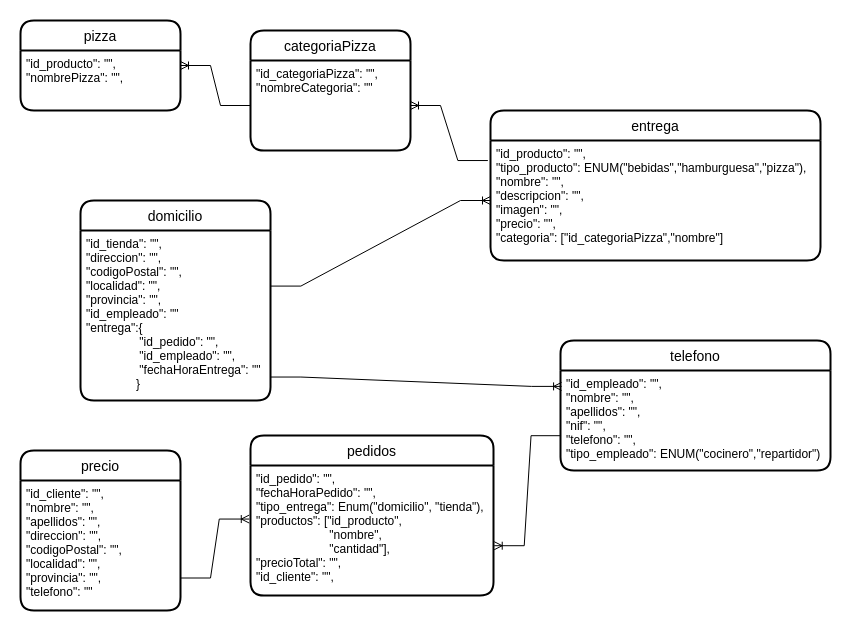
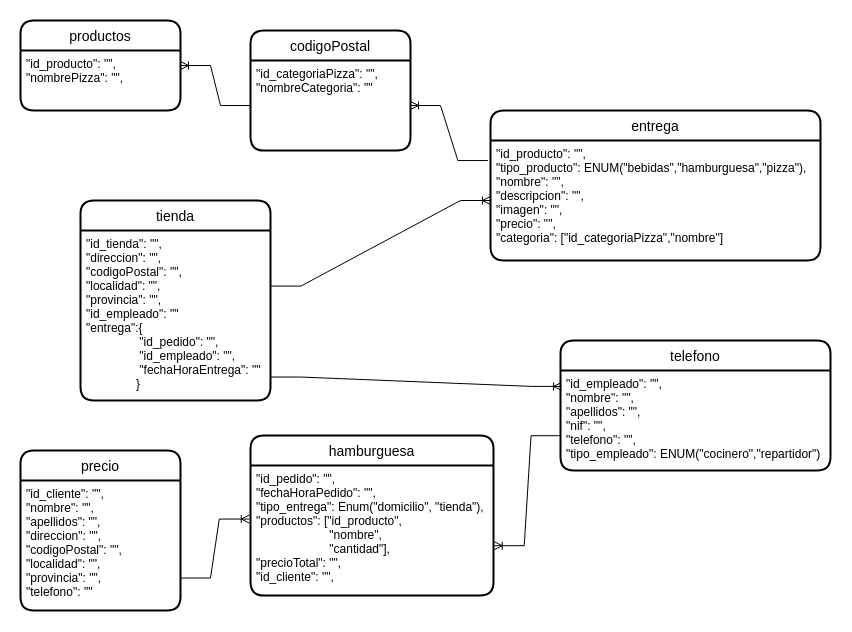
- <mxCell id="12" value="pizza" style="swimlane;childLayout=stackLayout;horizontal=1;startSize=30;horizontalStack=0;rounded=1;fontSize=14;fontStyle=0;strokeWidth=2;resizeParent=0;resizeLast=1;shadow=0;dashed=0;align=center;" parent="1" vertex="1"><mxGeometry x="20" y="20" width="160" height="90" as="geometry" /></mxCell>
+ <mxCell id="12" value="productos" style="swimlane;childLayout=stackLayout;horizontal=1;startSize=30;horizontalStack=0;rounded=1;fontSize=14;fontStyle=0;strokeWidth=2;resizeParent=0;resizeLast=1;shadow=0;dashed=0;align=center;" parent="1" vertex="1"><mxGeometry x="20" y="20" width="160" height="90" as="geometry" /></mxCell>
- <mxCell id="6" value="categoriaPizza" style="swimlane;childLayout=stackLayout;horizontal=1;startSize=30;horizontalStack=0;rounded=1;fontSize=14;fontStyle=0;strokeWidth=2;resizeParent=0;resizeLast=1;shadow=0;dashed=0;align=center;" parent="1" vertex="1"><mxGeometry x="250" y="30" width="160" height="120" as="geometry" /></mxCell>
+ <mxCell id="6" value="codigoPostal" style="swimlane;childLayout=stackLayout;horizontal=1;startSize=30;horizontalStack=0;rounded=1;fontSize=14;fontStyle=0;strokeWidth=2;resizeParent=0;resizeLast=1;shadow=0;dashed=0;align=center;" parent="1" vertex="1"><mxGeometry x="250" y="30" width="160" height="120" as="geometry" /></mxCell>
- <mxCell id="8" value="domicilio" style="swimlane;childLayout=stackLayout;horizontal=1;startSize=30;horizontalStack=0;rounded=1;fontSize=14;fontStyle=0;strokeWidth=2;resizeParent=0;resizeLast=1;shadow=0;dashed=0;align=center;" parent="1" vertex="1"><mxGeometry x="80" y="200" width="190" height="200" as="geometry" /></mxCell>
+ <mxCell id="8" value="tienda" style="swimlane;childLayout=stackLayout;horizontal=1;startSize=30;horizontalStack=0;rounded=1;fontSize=14;fontStyle=0;strokeWidth=2;resizeParent=0;resizeLast=1;shadow=0;dashed=0;align=center;" parent="1" vertex="1"><mxGeometry x="80" y="200" width="190" height="200" as="geometry" /></mxCell>
- <mxCell id="2" value="pedidos" style="swimlane;childLayout=stackLayout;horizontal=1;startSize=30;horizontalStack=0;rounded=1;fontSize=14;fontStyle=0;strokeWidth=2;resizeParent=0;resizeLast=1;shadow=0;dashed=0;align=center;" parent="1" vertex="1"><mxGeometry x="250" y="435" width="243" height="160" as="geometry" /></mxCell>
+ <mxCell id="2" value="hamburguesa" style="swimlane;childLayout=stackLayout;horizontal=1;startSize=30;horizontalStack=0;rounded=1;fontSize=14;fontStyle=0;strokeWidth=2;resizeParent=0;resizeLast=1;shadow=0;dashed=0;align=center;" parent="1" vertex="1"><mxGeometry x="250" y="435" width="243" height="160" as="geometry" /></mxCell>
